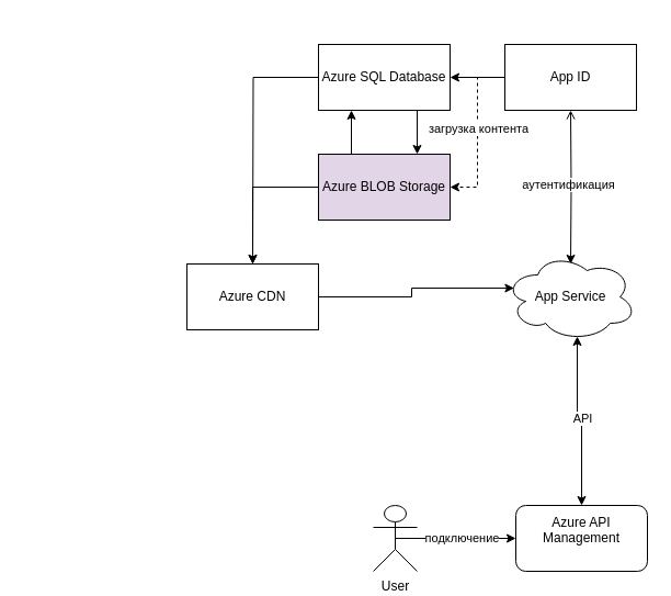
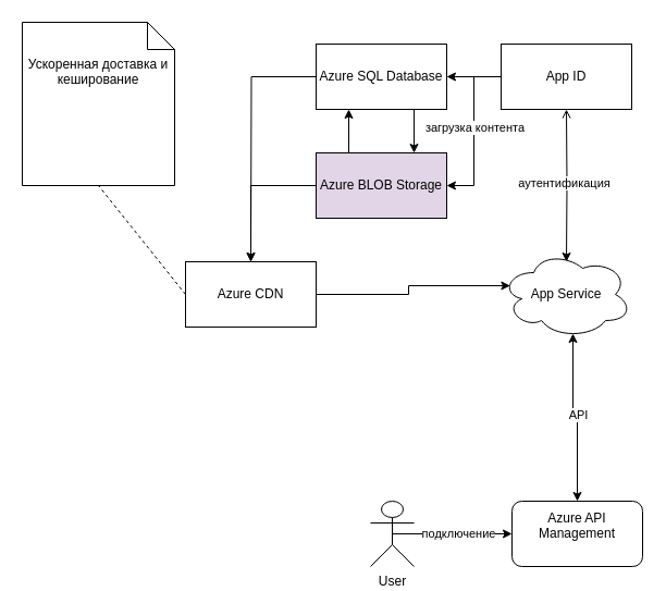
+ <mxCell id="21" value="Ускоренная доставка и кеширование" style="shape=note2;boundedLbl=1;whiteSpace=wrap;html=1;size=25;verticalAlign=top;align=center;" vertex="1" parent="1"><mxGeometry x="20" y="20" width="140" height="150" as="geometry" /></mxCell>
- <mxCell id="9" style="edgeStyle=orthogonalEdgeStyle;rounded=0;orthogonalLoop=1;jettySize=auto;html=1;exitX=0;exitY=0.5;exitDx=0;exitDy=0;entryX=1;entryY=0.5;entryDx=0;entryDy=0;dashed=1;" edge="1" parent="1" source="12" target="7"><mxGeometry relative="1" as="geometry" /></mxCell>
+ <mxCell id="9" style="edgeStyle=orthogonalEdgeStyle;rounded=0;orthogonalLoop=1;jettySize=auto;html=1;exitX=0;exitY=0.5;exitDx=0;exitDy=0;entryX=1;entryY=0.5;entryDx=0;entryDy=0;" edge="1" parent="1" source="12" target="7"><mxGeometry relative="1" as="geometry" /></mxCell>
+ <mxCell id="22" value="" style="endArrow=none;dashed=1;html=1;rounded=0;entryX=0.5;entryY=1;entryDx=0;entryDy=0;entryPerimeter=0;exitX=0;exitY=0.5;exitDx=0;exitDy=0;" edge="1" parent="1" source="8" target="21"><mxGeometry width="50" height="50" relative="1" as="geometry"><mxPoint x="90" y="300" as="sourcePoint" /><mxPoint x="140" y="250" as="targetPoint" /></mxGeometry></mxCell>
